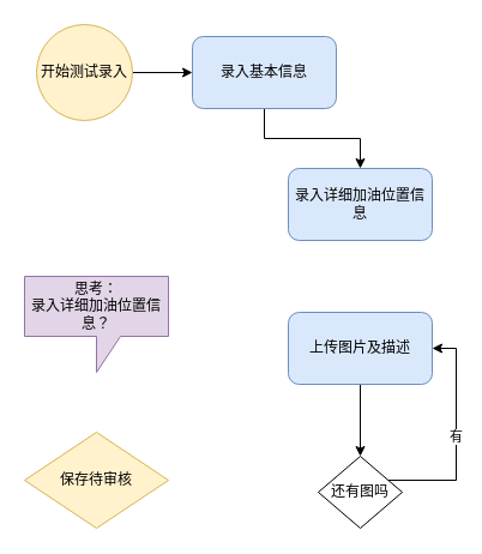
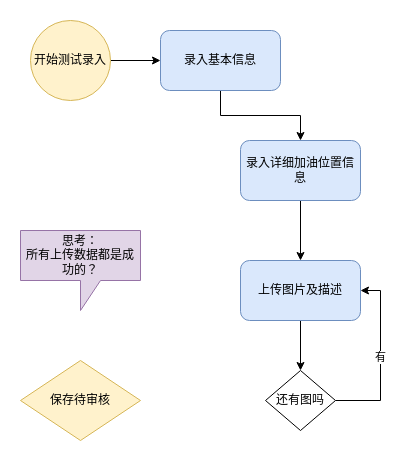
+ <mxCell id="6" style="edgeStyle=orthogonalEdgeStyle;rounded=0;orthogonalLoop=1;jettySize=auto;html=1;entryX=0.5;entryY=0;entryDx=0;entryDy=0;" edge="1" parent="1" source="7" target="9"><mxGeometry relative="1" as="geometry" /></mxCell>
- <mxCell id="13" value="思考：&lt;br&gt;录入详细加油位置信息？" style="shape=callout;whiteSpace=wrap;html=1;perimeter=calloutPerimeter;fillColor=#e1d5e7;strokeColor=#9673a6;" vertex="1" parent="1"><mxGeometry x="20" y="230" width="120" height="80" as="geometry" /></mxCell>
+ <mxCell id="13" value="思考：&lt;br&gt;所有上传数据都是成功的？" style="shape=callout;whiteSpace=wrap;html=1;perimeter=calloutPerimeter;fillColor=#e1d5e7;strokeColor=#9673a6;" vertex="1" parent="1"><mxGeometry x="20" y="230" width="120" height="80" as="geometry" /></mxCell>
- <mxCell id="11" value="还有图吗" style="rhombus;whiteSpace=wrap;html=1;" vertex="1" parent="1"><mxGeometry x="265" y="380" width="70" height="60" as="geometry" /></mxCell>
+ <mxCell id="11" value="还有图吗" style="rhombus;whiteSpace=wrap;html=1;" vertex="1" parent="1"><mxGeometry x="265" y="370" width="70" height="60" as="geometry" /></mxCell>
